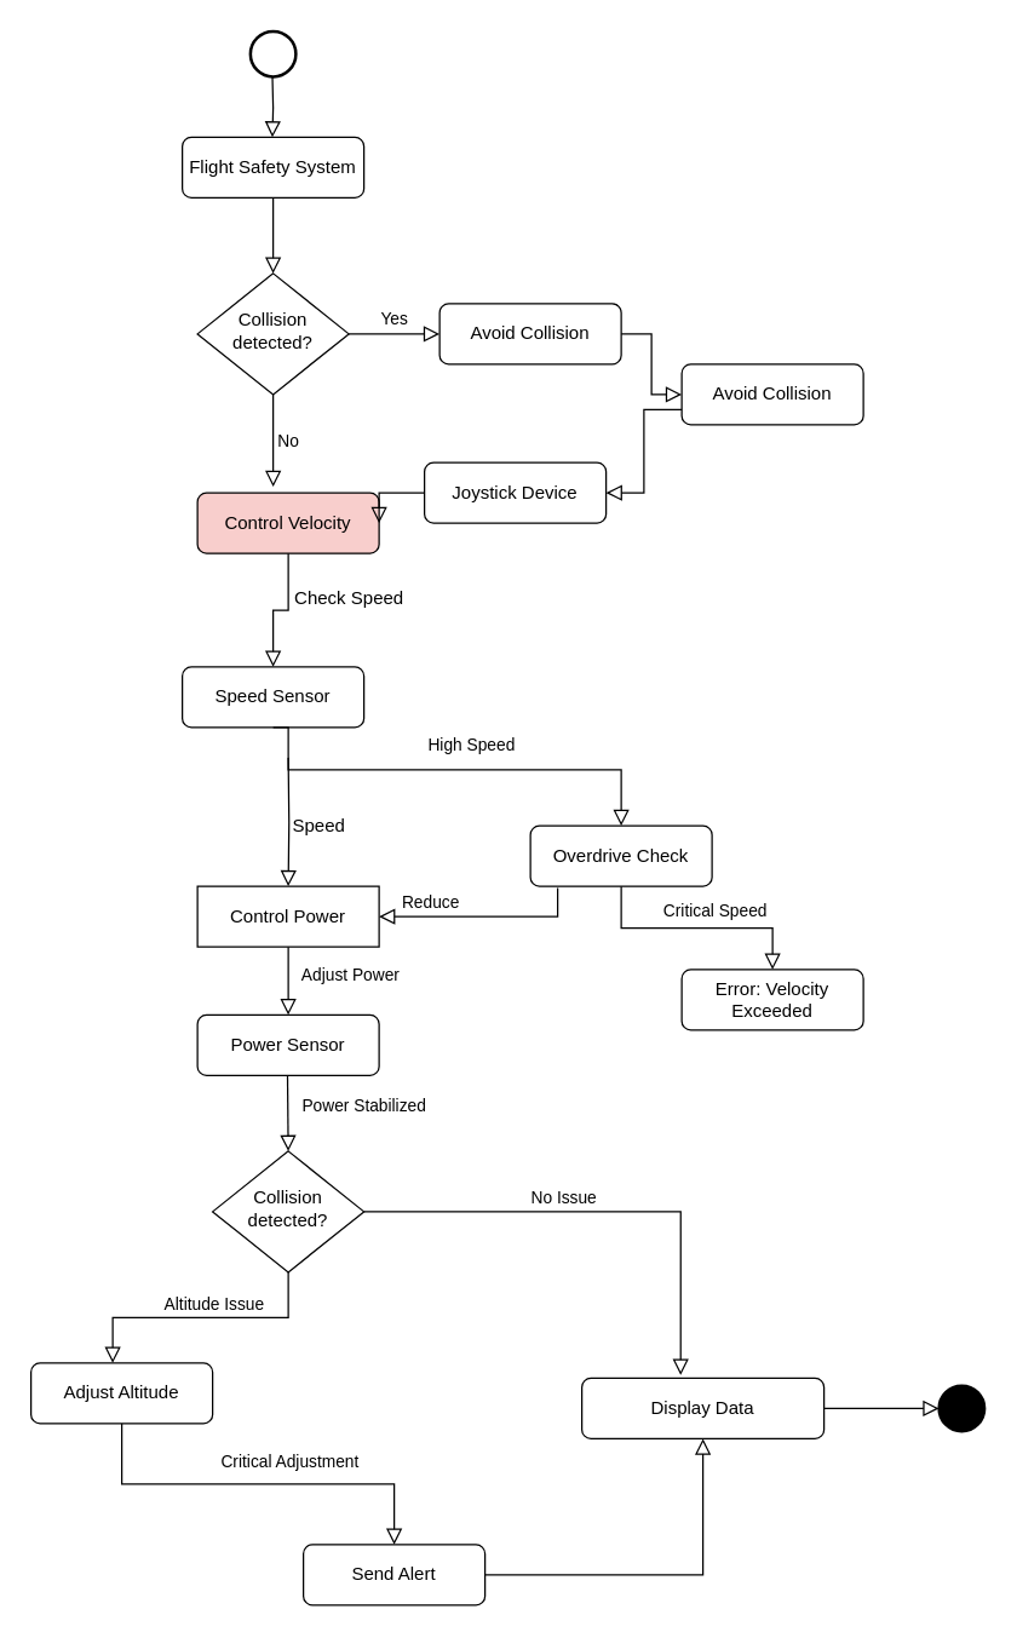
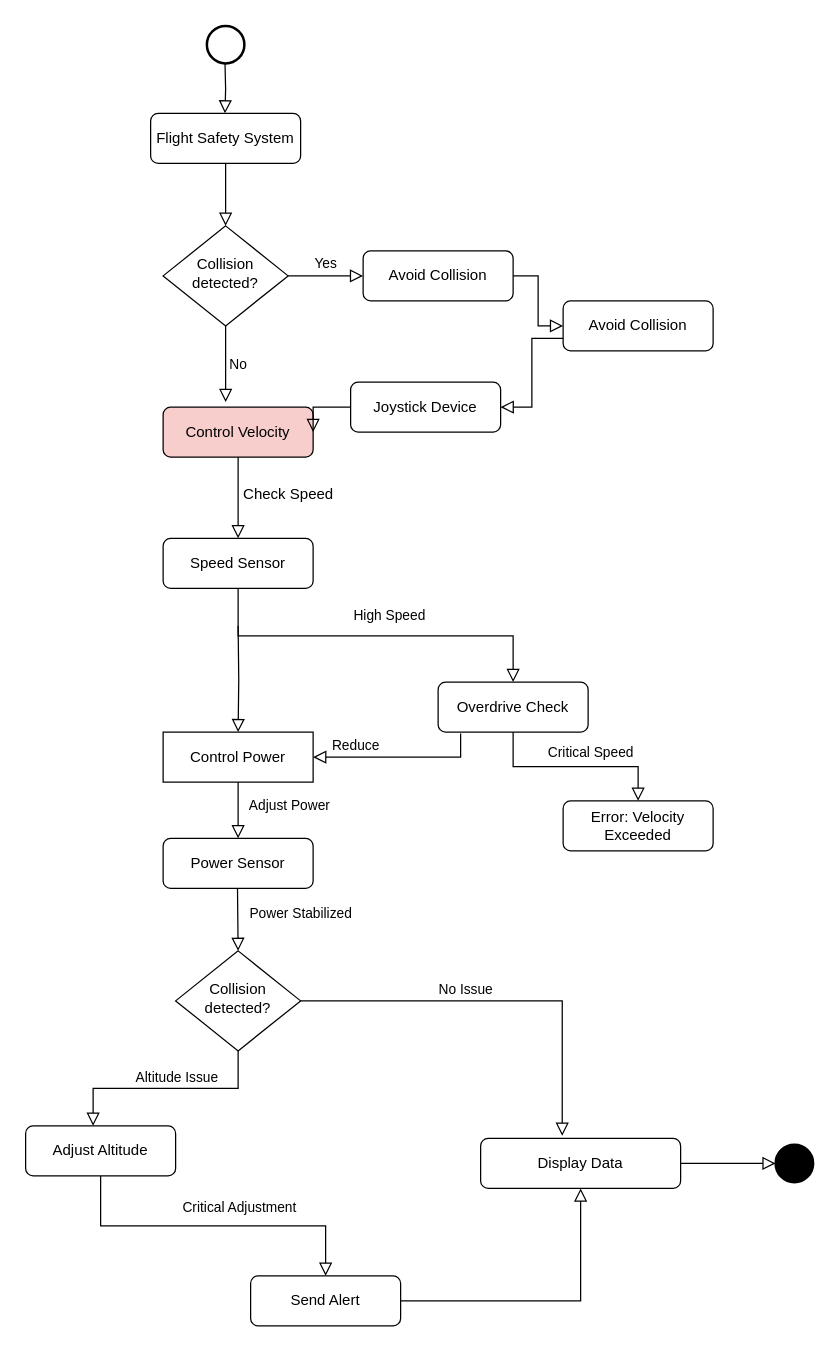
- <mxCell id="16" value="Speed Sensor" style="rounded=1;whiteSpace=wrap;html=1;fontSize=12;glass=0;strokeWidth=1;shadow=0;" vertex="1" parent="1"><mxGeometry x="120" y="440" width="120" height="40" as="geometry" /></mxCell>
+ <mxCell id="16" value="Speed Sensor" style="rounded=1;whiteSpace=wrap;html=1;fontSize=12;glass=0;strokeWidth=1;shadow=0;" vertex="1" parent="1"><mxGeometry x="130" y="430" width="120" height="40" as="geometry" /></mxCell>
- <mxCell id="24" value="Speed" style="text;html=1;align=center;verticalAlign=middle;resizable=0;points=[];autosize=1;strokeColor=none;fillColor=none;" vertex="1" parent="1"><mxGeometry x="180" y="530" width="60" height="30" as="geometry" /></mxCell>
